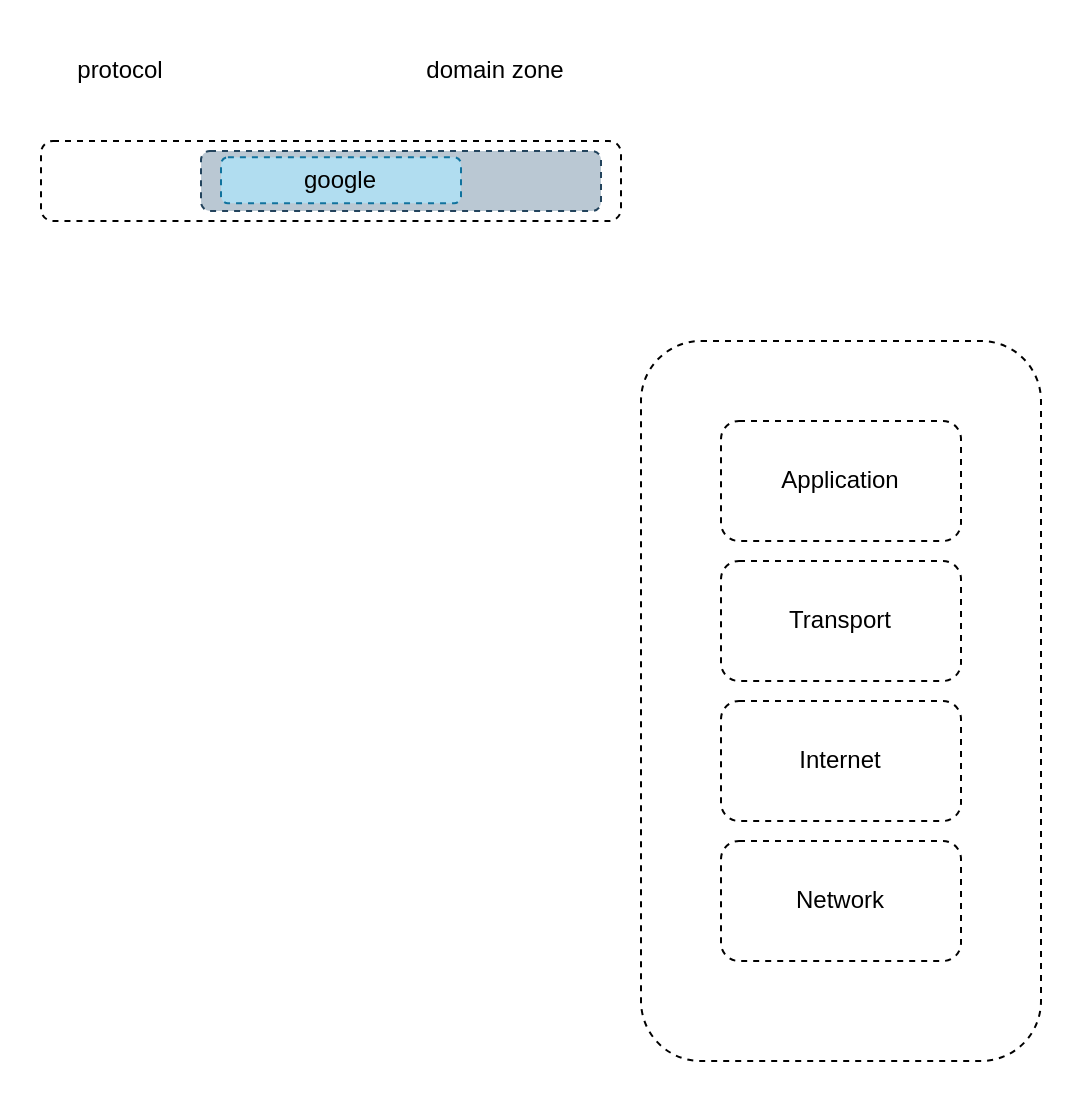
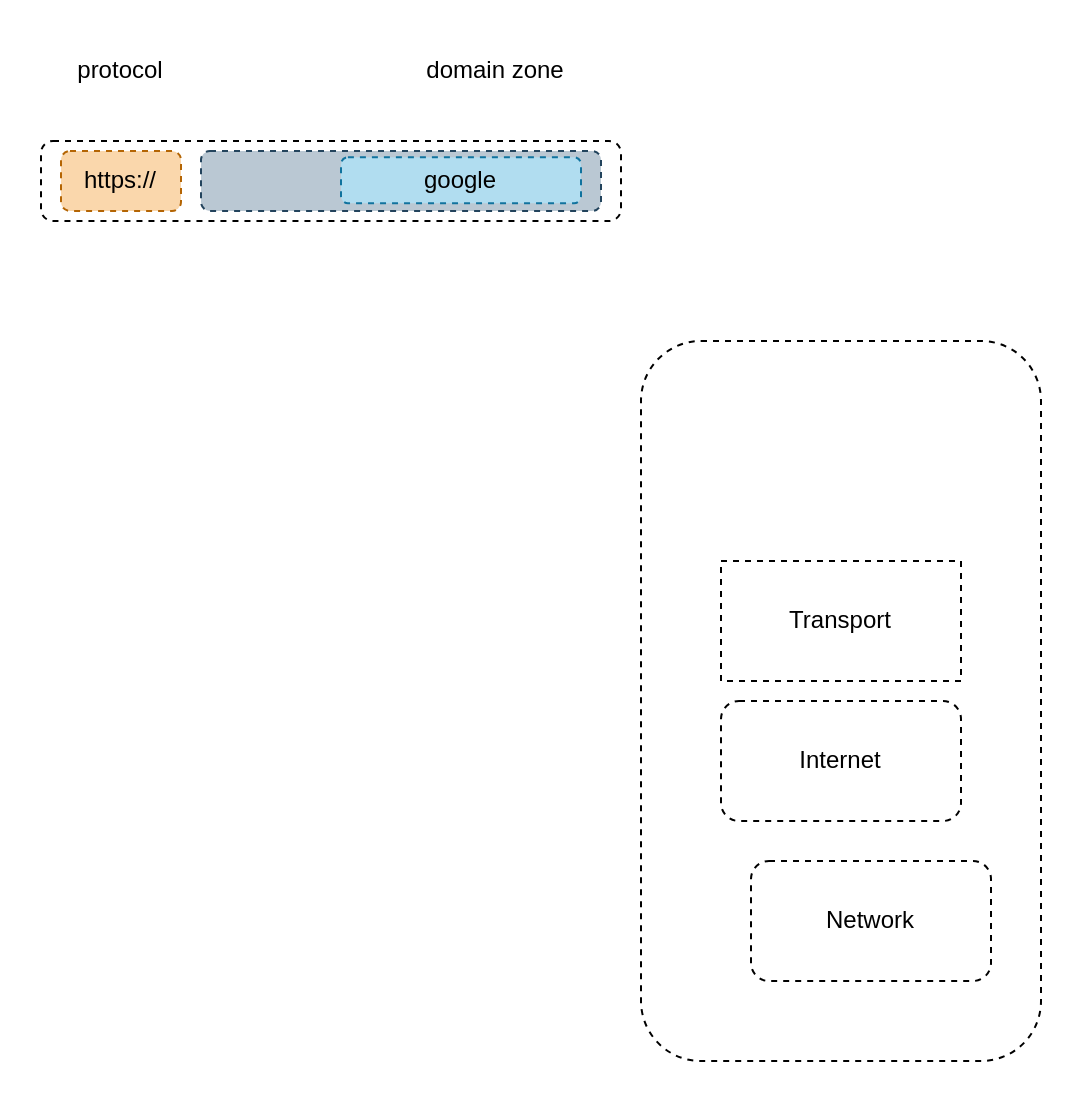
- <mxCell id="10" value="google" style="rounded=1;whiteSpace=wrap;html=1;dashed=1;fillColor=#b1ddf0;strokeColor=#10739e;" vertex="1" parent="1"><mxGeometry x="110" y="78.13" width="120" height="23" as="geometry" /></mxCell>
+ <mxCell id="10" value="google" style="rounded=1;whiteSpace=wrap;html=1;dashed=1;fillColor=#b1ddf0;strokeColor=#10739e;" vertex="1" parent="1"><mxGeometry x="170" y="78.13" width="120" height="23" as="geometry" /></mxCell>
+ <mxCell id="8" value="https://" style="rounded=1;whiteSpace=wrap;html=1;dashed=1;fillColor=#fad7ac;strokeColor=#b46504;" vertex="1" parent="1"><mxGeometry x="30" y="75" width="60" height="30" as="geometry" /></mxCell>
- <mxCell id="3" value="Application" style="rounded=1;whiteSpace=wrap;html=1;dashed=1;" vertex="1" parent="1"><mxGeometry x="360" y="210" width="120" height="60" as="geometry" /></mxCell>
- <mxCell id="4" value="Transport" style="rounded=1;whiteSpace=wrap;html=1;dashed=1;" vertex="1" parent="1"><mxGeometry x="360" y="280" width="120" height="60" as="geometry" /></mxCell>
+ <mxCell id="4" value="Transport" style="whiteSpace=wrap;html=1;dashed=1;rounded=0;" vertex="1" parent="1"><mxGeometry x="360" y="280" width="120" height="60" as="geometry" /></mxCell>
- <mxCell id="6" value="Network" style="rounded=1;whiteSpace=wrap;html=1;dashed=1;" vertex="1" parent="1"><mxGeometry x="360" y="420" width="120" height="60" as="geometry" /></mxCell>
+ <mxCell id="6" value="Network" style="rounded=1;whiteSpace=wrap;html=1;dashed=1;" vertex="1" parent="1"><mxGeometry x="375" y="430" width="120" height="60" as="geometry" /></mxCell>
